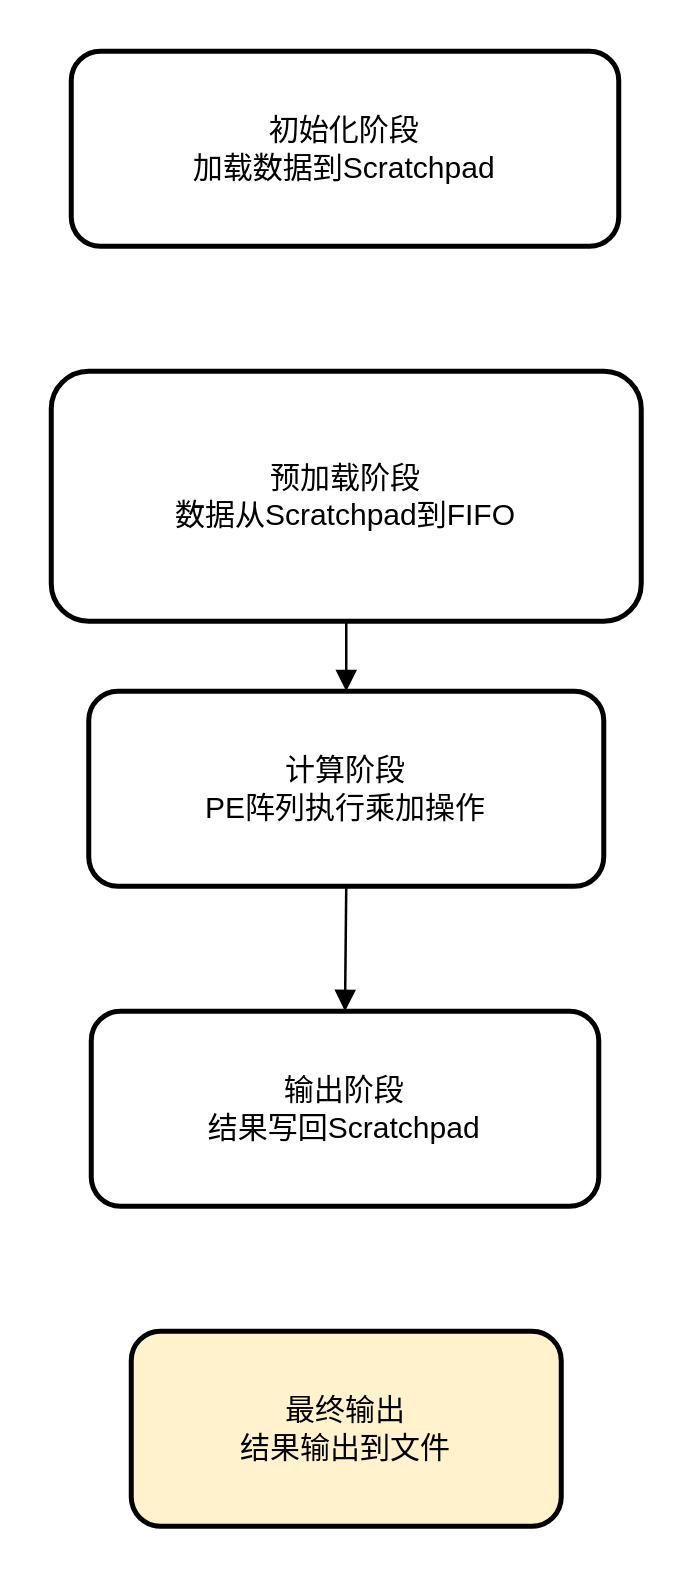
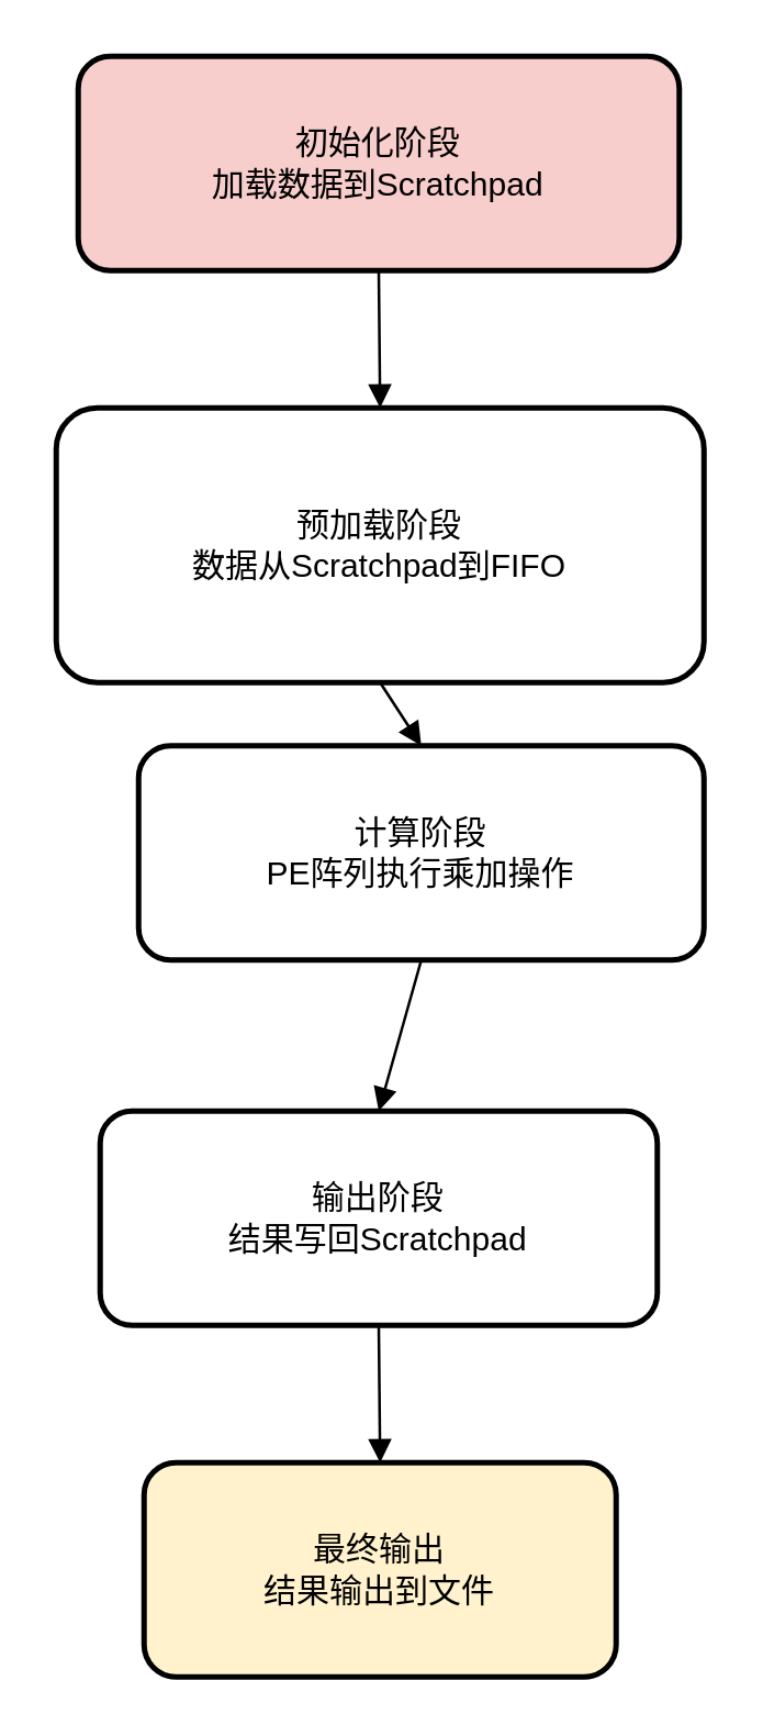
- <mxCell id="2" value="初始化阶段&#10;加载数据到Scratchpad" style="whiteSpace=wrap;strokeWidth=2;rounded=1;" vertex="1" parent="1"><mxGeometry x="28" y="20" width="219" height="78" as="geometry" /></mxCell>
+ <mxCell id="2" value="初始化阶段&#10;加载数据到Scratchpad" style="whiteSpace=wrap;strokeWidth=2;rounded=1;fillColor=#f8cecc;" vertex="1" parent="1"><mxGeometry x="28" y="20" width="219" height="78" as="geometry" /></mxCell>
+ <mxCell id="7" value="" style="curved=1;startArrow=none;endArrow=block;exitX=0.5;exitY=1;entryX=0.5;entryY=0;rounded=1;" edge="1" parent="1" source="2" target="3"><mxGeometry relative="1" as="geometry"><Array as="points" /></mxGeometry></mxCell>
- <mxCell id="4" value="计算阶段&#10;PE阵列执行乘加操作" style="whiteSpace=wrap;strokeWidth=2;rounded=1;" vertex="1" parent="1"><mxGeometry x="35" y="276" width="206" height="78" as="geometry" /></mxCell>
+ <mxCell id="4" value="计算阶段&#10;PE阵列执行乘加操作" style="whiteSpace=wrap;strokeWidth=2;rounded=1;" vertex="1" parent="1"><mxGeometry x="50" y="271" width="206" height="78" as="geometry" /></mxCell>
+ <mxCell id="10" value="" style="curved=1;startArrow=none;endArrow=block;exitX=0.5;exitY=1;entryX=0.5;entryY=0;rounded=1;" edge="1" parent="1" source="5" target="6"><mxGeometry relative="1" as="geometry"><Array as="points" /></mxGeometry></mxCell>
